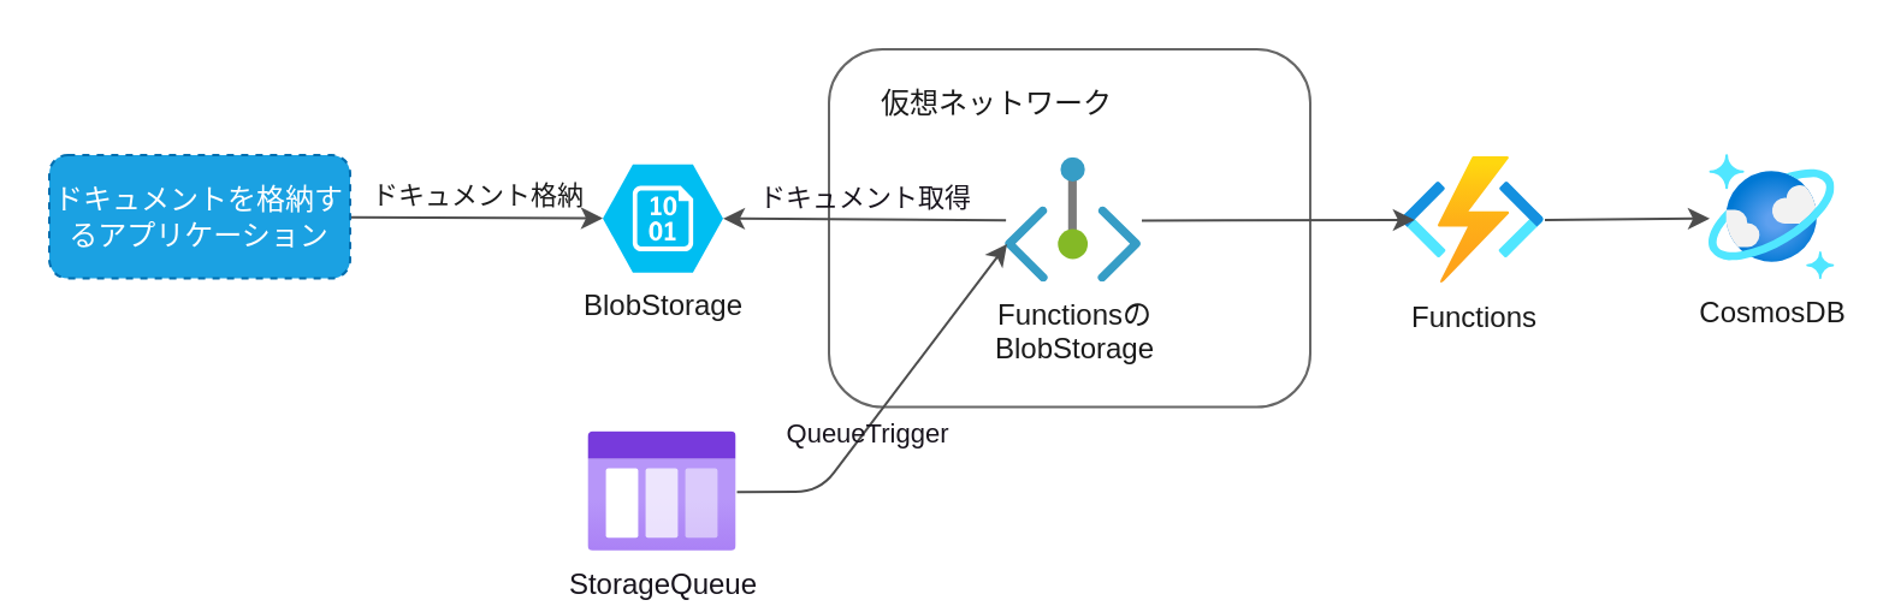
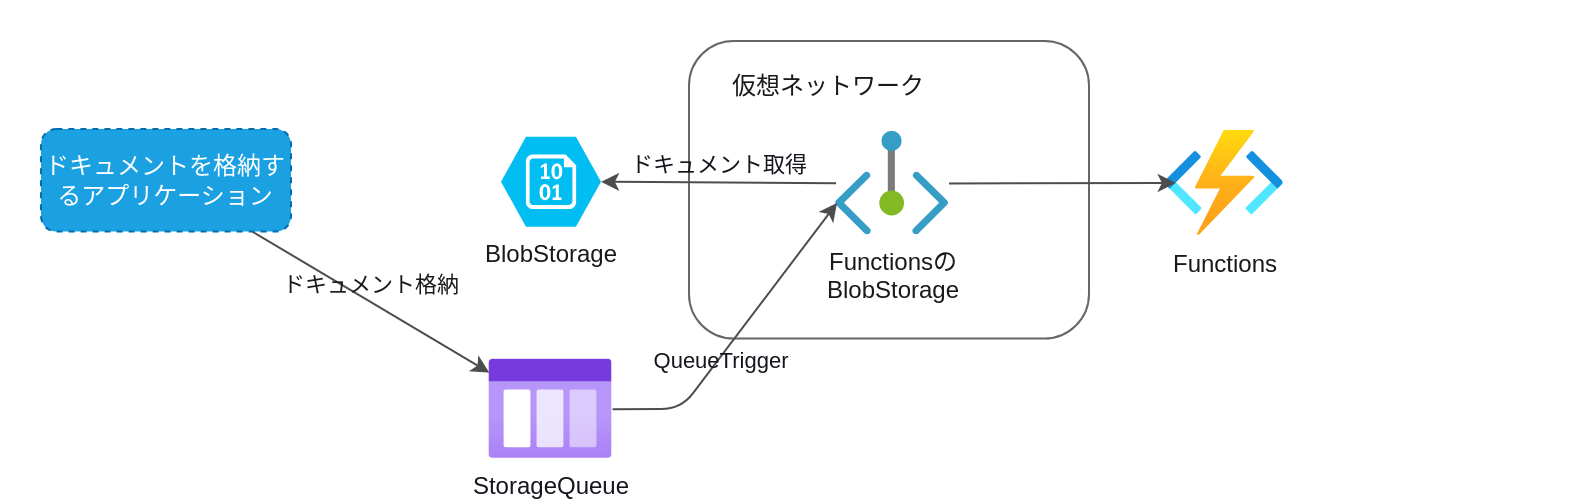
- <mxCell id="11" value="ドキュメント格納" style="edgeStyle=none;html=1;strokeColor=#4D4D4D;labelBackgroundColor=none;fontColor=#1A1A1A;verticalAlign=bottom;" edge="1" parent="1" source="12" target="2"><mxGeometry relative="1" as="geometry" /></mxCell>
+ <mxCell id="11" value="ドキュメント格納" style="edgeStyle=none;html=1;strokeColor=#4D4D4D;labelBackgroundColor=none;fontColor=#1A1A1A;verticalAlign=bottom;" edge="1" parent="1" source="12" target="14"><mxGeometry relative="1" as="geometry" /></mxCell>
- <mxCell id="10" value="CosmosDB" style="aspect=fixed;html=1;points=[];align=center;image;fontSize=12;image=img/lib/azure2/databases/Azure_Cosmos_DB.svg;shadow=0;labelBackgroundColor=none;sketch=0;strokeColor=#666666;fontColor=#1A1A1A;fillColor=#FF0000;" parent="1" vertex="1"><mxGeometry x="710" y="64" width="52.25" height="52.25" as="geometry" /></mxCell>
- <mxCell id="4" value="" style="edgeStyle=none;html=1;strokeColor=#4D4D4D;fontColor=#1A1A1A;" parent="1" source="5" target="10" edge="1"><mxGeometry relative="1" as="geometry" /></mxCell>
